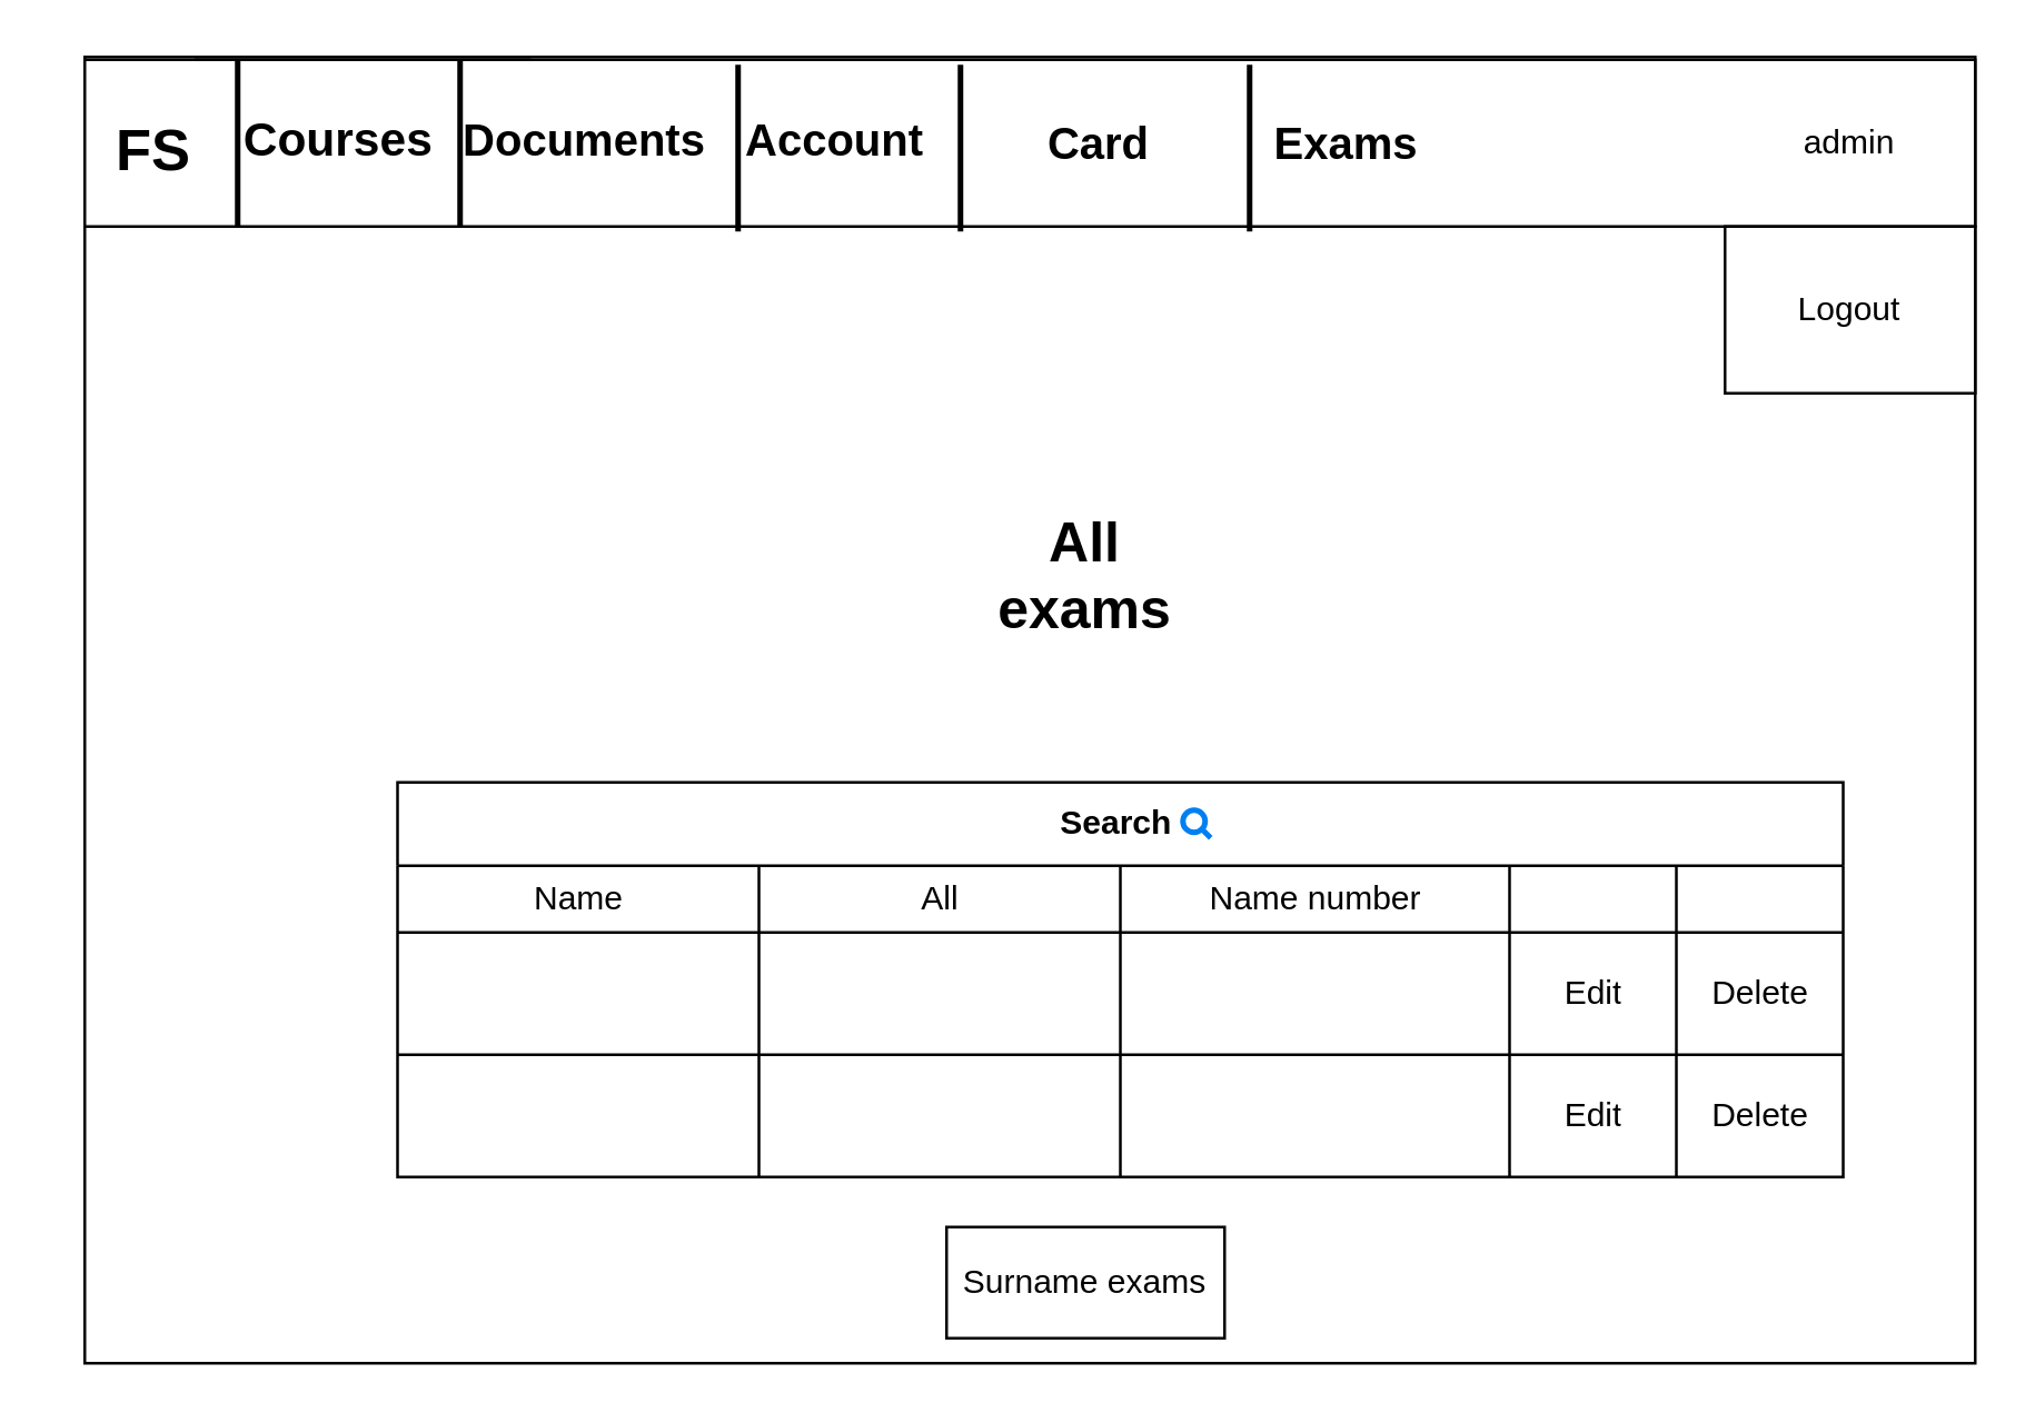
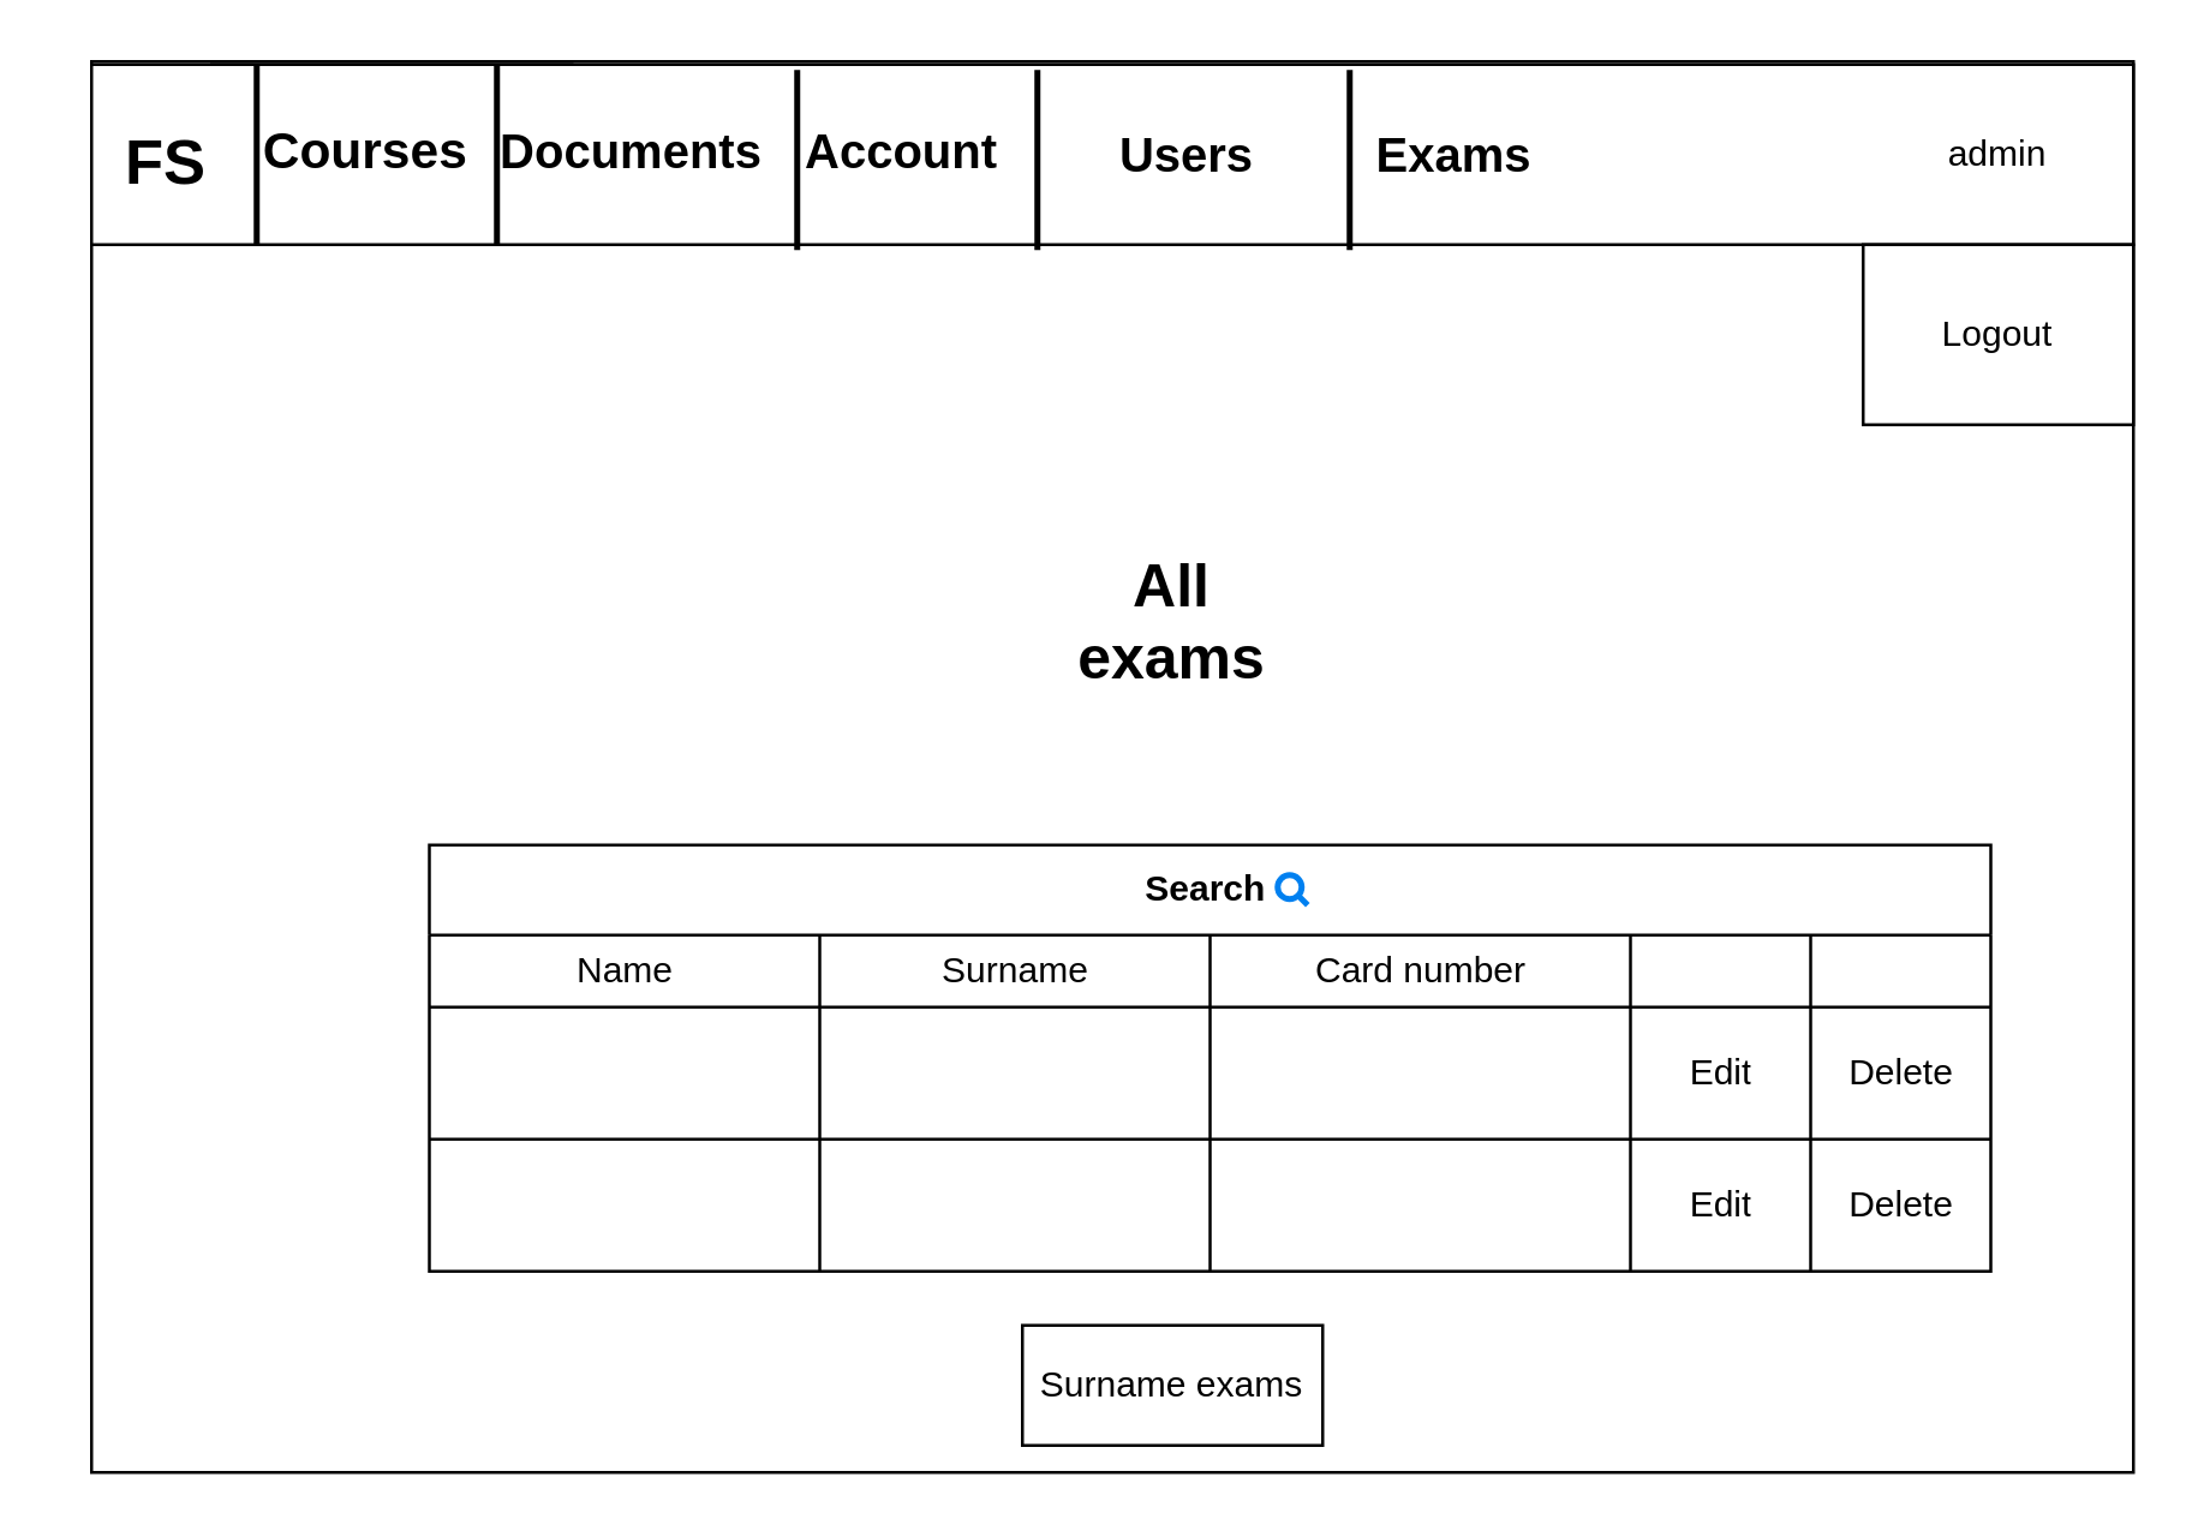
- <mxCell id="41" value="&lt;b style=&quot;font-size: 16px&quot;&gt;Card&lt;/b&gt;" style="text;html=1;strokeColor=none;fillColor=none;align=center;verticalAlign=middle;whiteSpace=wrap;rounded=0;" vertex="1" parent="1"><mxGeometry x="365" y="41" width="60" height="20" as="geometry" /></mxCell>
+ <mxCell id="41" value="&lt;b style=&quot;font-size: 16px&quot;&gt;Users&lt;/b&gt;" style="text;html=1;strokeColor=none;fillColor=none;align=center;verticalAlign=middle;whiteSpace=wrap;rounded=0;" vertex="1" parent="1"><mxGeometry x="365" y="41" width="60" height="20" as="geometry" /></mxCell>
- <mxCell id="22" value="All" style="shape=partialRectangle;html=1;whiteSpace=wrap;connectable=0;fillColor=none;top=0;left=0;bottom=0;right=0;overflow=hidden;" vertex="1" parent="20"><mxGeometry x="130" width="130" height="24" as="geometry" /></mxCell>
+ <mxCell id="22" value="Surname" style="shape=partialRectangle;html=1;whiteSpace=wrap;connectable=0;fillColor=none;top=0;left=0;bottom=0;right=0;overflow=hidden;" vertex="1" parent="20"><mxGeometry x="130" width="130" height="24" as="geometry" /></mxCell>
- <mxCell id="23" value="Name number" style="shape=partialRectangle;html=1;whiteSpace=wrap;connectable=0;fillColor=none;top=0;left=0;bottom=0;right=0;overflow=hidden;" vertex="1" parent="20"><mxGeometry x="260" width="140" height="24" as="geometry" /></mxCell>
+ <mxCell id="23" value="Card number" style="shape=partialRectangle;html=1;whiteSpace=wrap;connectable=0;fillColor=none;top=0;left=0;bottom=0;right=0;overflow=hidden;" vertex="1" parent="20"><mxGeometry x="260" width="140" height="24" as="geometry" /></mxCell>
